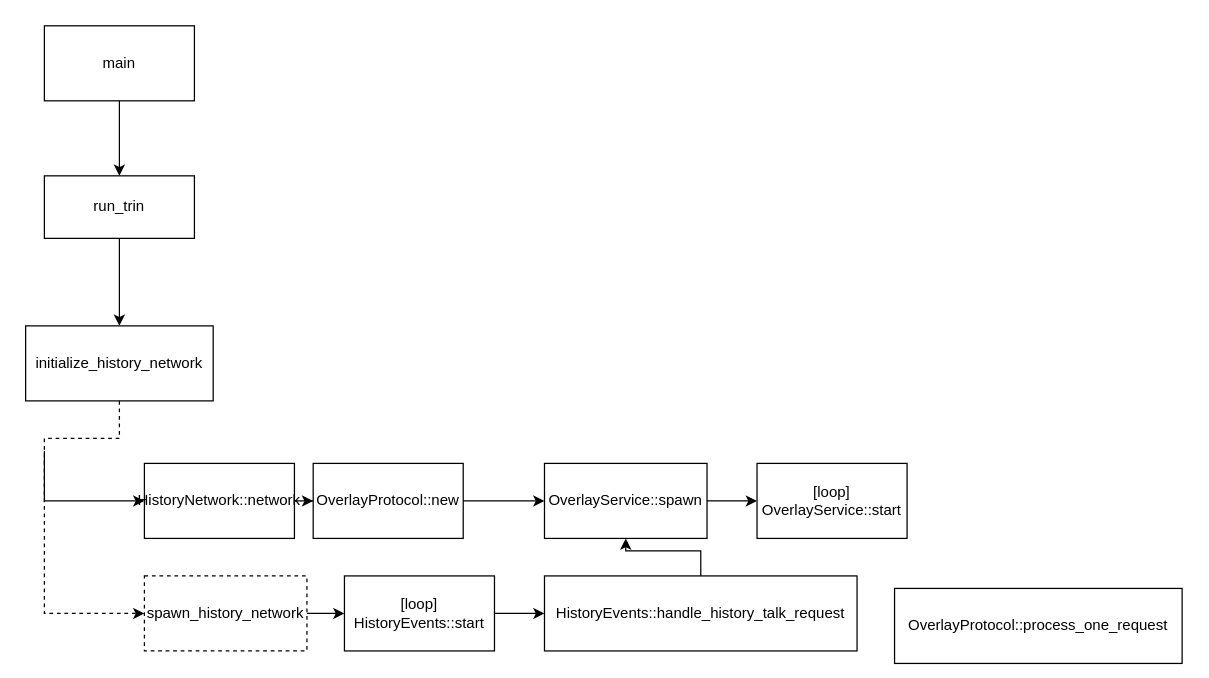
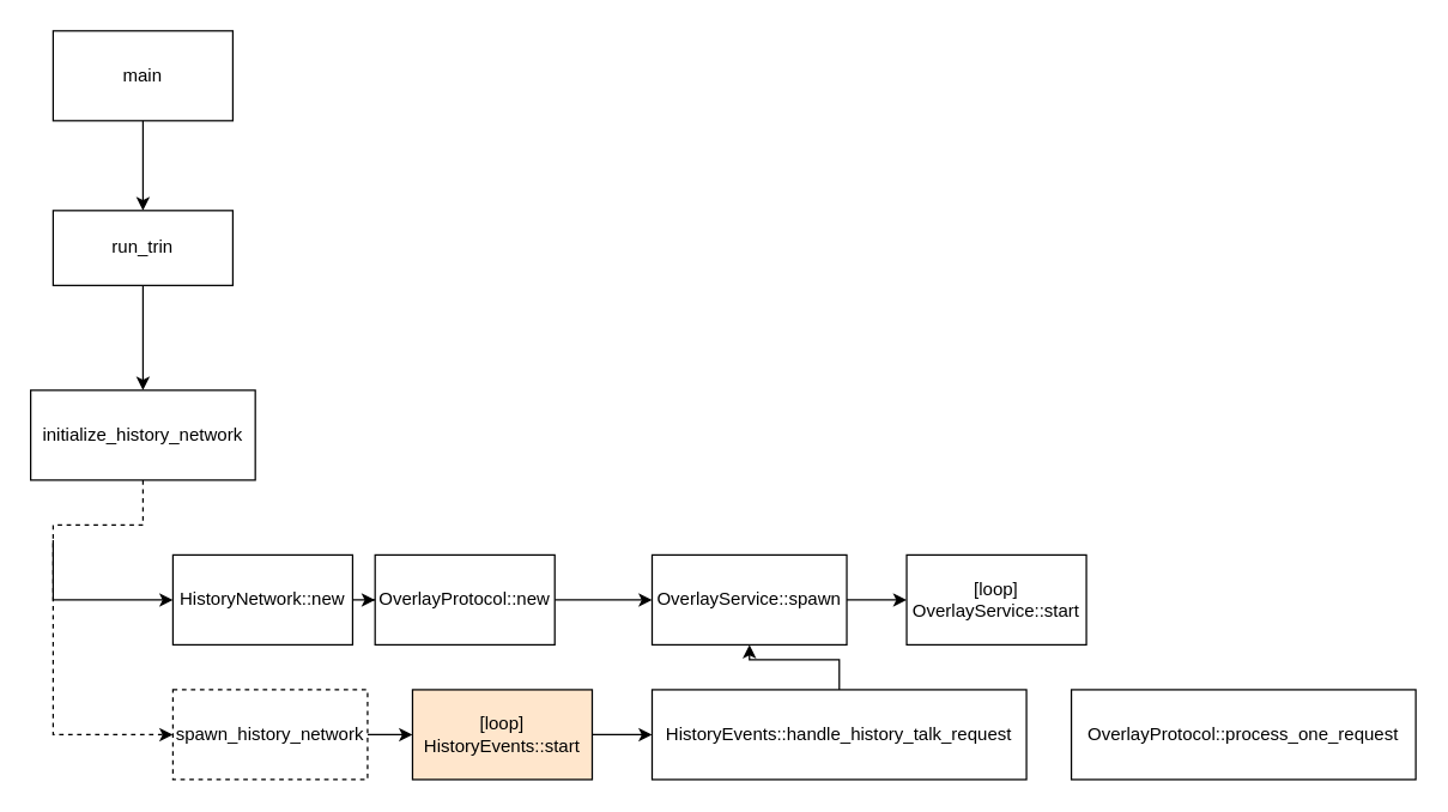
- <mxCell id="10" value="HistoryNetwork::network" style="whiteSpace=wrap;html=1;" parent="1" vertex="1"><mxGeometry x="115" y="370" width="120" height="60" as="geometry" /></mxCell>
+ <mxCell id="10" value="HistoryNetwork::new" style="whiteSpace=wrap;html=1;" parent="1" vertex="1"><mxGeometry x="115" y="370" width="120" height="60" as="geometry" /></mxCell>
- <mxCell id="16" value="[loop] HistoryEvents::start" style="whiteSpace=wrap;html=1;" parent="1" vertex="1"><mxGeometry x="275" y="460" width="120" height="60" as="geometry" /></mxCell>
+ <mxCell id="16" value="[loop] HistoryEvents::start" style="whiteSpace=wrap;html=1;fillColor=#ffe6cc;" parent="1" vertex="1"><mxGeometry x="275" y="460" width="120" height="60" as="geometry" /></mxCell>
- <mxCell id="19" value="OverlayProtocol::process_one_request" style="whiteSpace=wrap;html=1;" parent="1" vertex="1"><mxGeometry x="715" y="470" width="230" height="60" as="geometry" /></mxCell>
+ <mxCell id="19" value="OverlayProtocol::process_one_request" style="whiteSpace=wrap;html=1;" parent="1" vertex="1"><mxGeometry x="715" y="460" width="230" height="60" as="geometry" /></mxCell>
